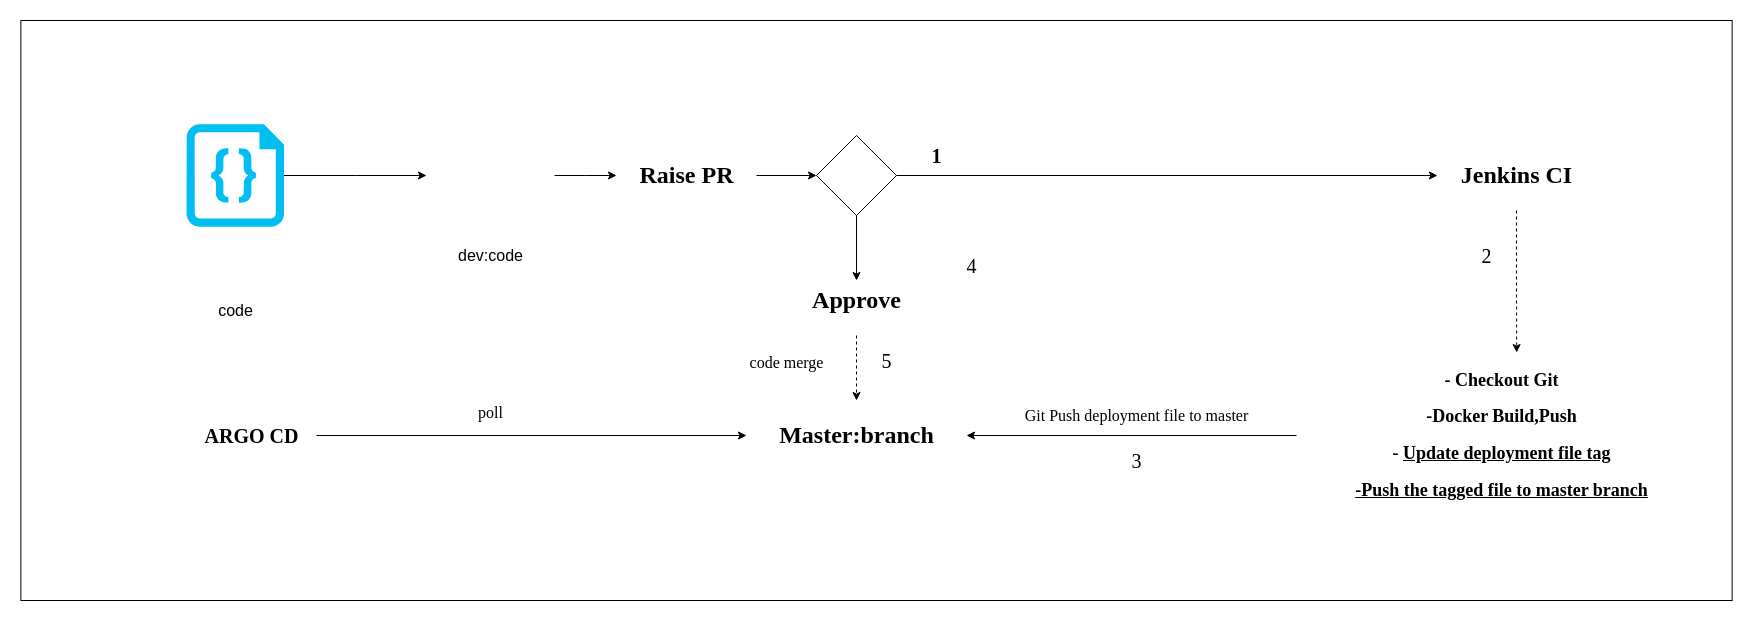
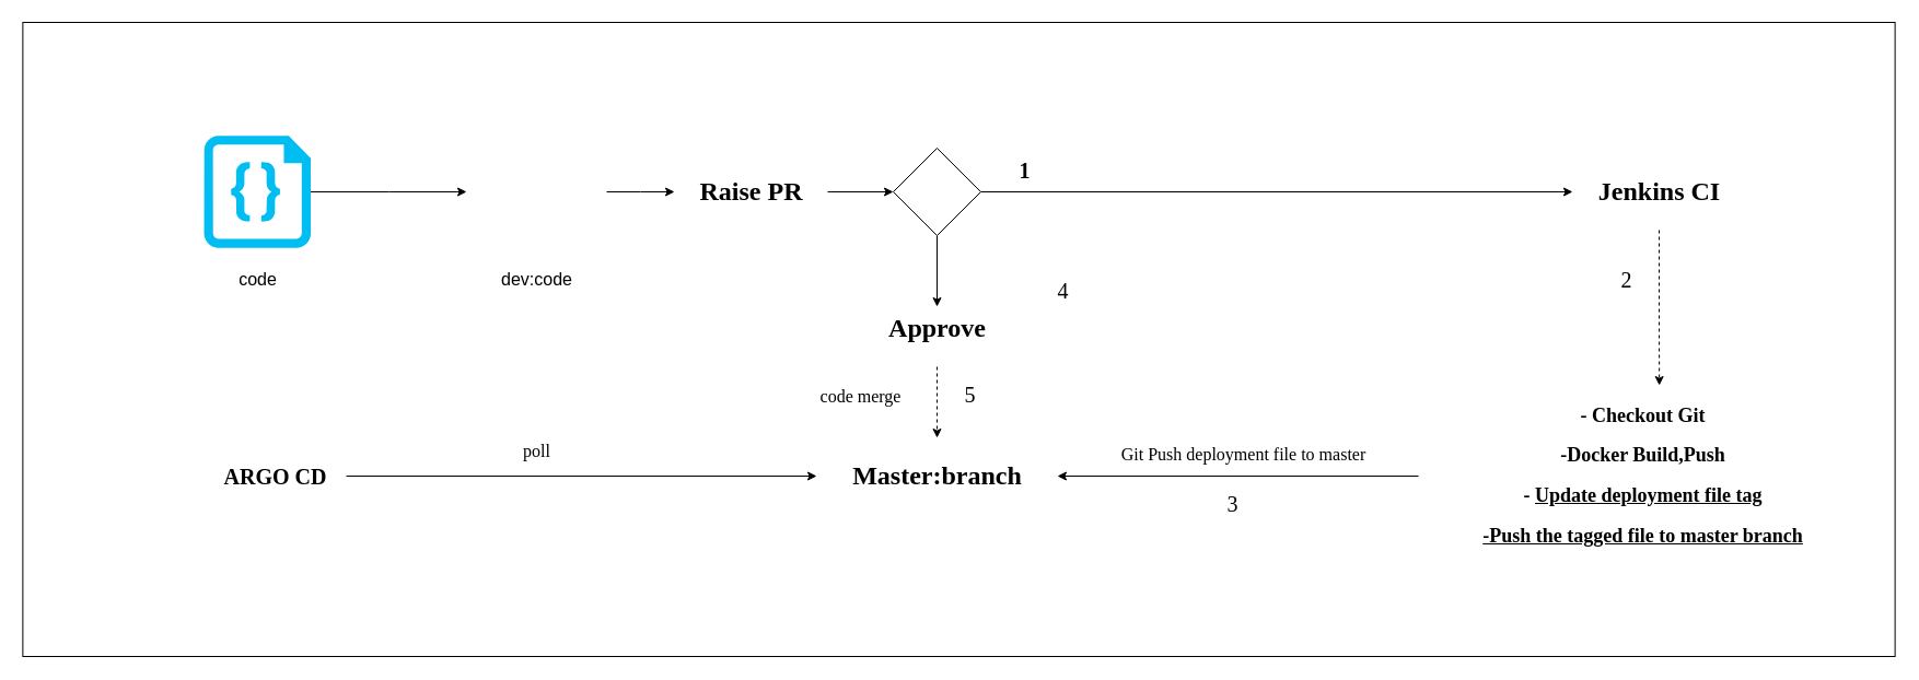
- <mxCell id="5" value="&lt;font style=&quot;font-size: 16px;&quot;&gt;code&lt;/font&gt;" style="text;html=1;align=center;verticalAlign=middle;resizable=0;points=[];autosize=1;strokeColor=none;fillColor=none;" vertex="1" parent="1"><mxGeometry x="204.75" y="295" width="60" height="30" as="geometry" /></mxCell>
+ <mxCell id="5" value="&lt;font style=&quot;font-size: 16px;&quot;&gt;code&lt;/font&gt;" style="text;html=1;align=center;verticalAlign=middle;resizable=0;points=[];autosize=1;strokeColor=none;fillColor=none;" vertex="1" parent="1"><mxGeometry x="204.75" y="240" width="60" height="30" as="geometry" /></mxCell>
- <mxCell id="28" value="&lt;div style=&quot;font-size: 20px;&quot;&gt;&lt;font style=&quot;font-size: 20px;&quot;&gt;3&lt;br&gt;&lt;/font&gt;&lt;/div&gt;" style="text;html=1;align=center;verticalAlign=middle;resizable=0;points=[];autosize=1;strokeColor=none;fillColor=none;fontSize=14;fontFamily=Lucida Console;" vertex="1" parent="1"><mxGeometry x="1116" y="440" width="40" height="40" as="geometry" /></mxCell>
+ <mxCell id="28" value="&lt;div style=&quot;font-size: 20px;&quot;&gt;&lt;font style=&quot;font-size: 20px;&quot;&gt;3&lt;br&gt;&lt;/font&gt;&lt;/div&gt;" style="text;html=1;align=center;verticalAlign=middle;resizable=0;points=[];autosize=1;strokeColor=none;fillColor=none;fontSize=14;fontFamily=Lucida Console;" vertex="1" parent="1"><mxGeometry x="1106" y="440" width="40" height="40" as="geometry" /></mxCell>
